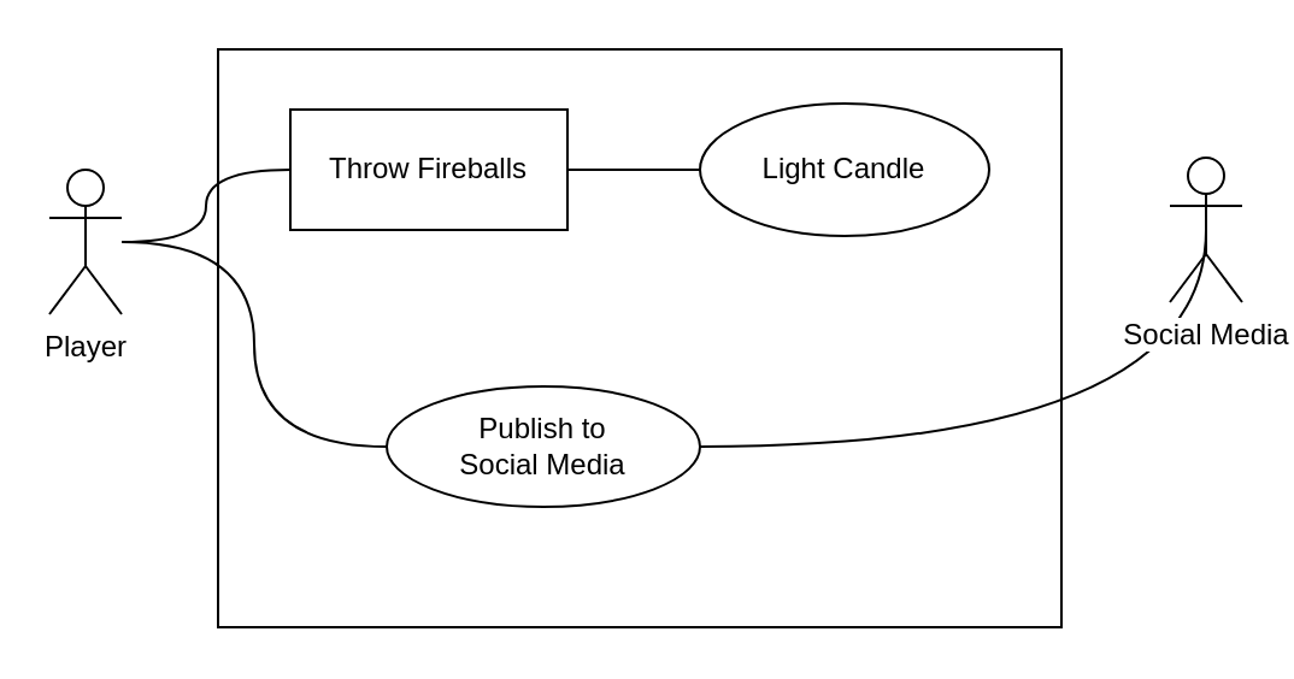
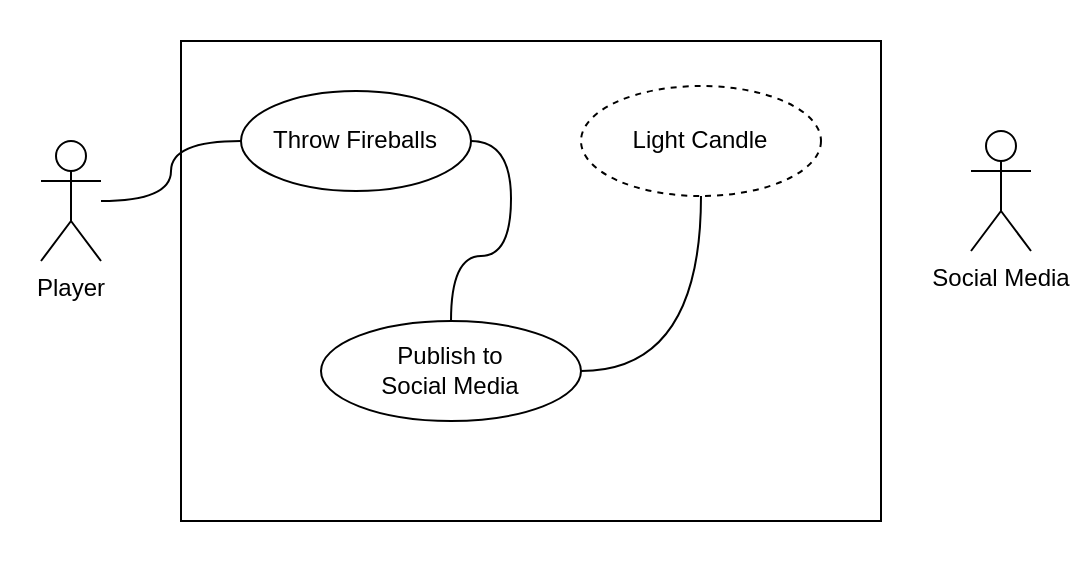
- <mxCell id="8" value="Throw Fireballs" style="whiteSpace=wrap;html=1;fillColor=none;rounded=0;" parent="1" vertex="1"><mxGeometry x="120" y="45" width="115" height="50" as="geometry" /></mxCell>
+ <mxCell id="8" value="Throw Fireballs" style="ellipse;whiteSpace=wrap;html=1;fillColor=none;" parent="1" vertex="1"><mxGeometry x="120" y="45" width="115" height="50" as="geometry" /></mxCell>
- <mxCell id="7" style="edgeStyle=orthogonalEdgeStyle;curved=1;rounded=0;orthogonalLoop=1;jettySize=auto;html=1;exitX=1;exitY=0.5;exitDx=0;exitDy=0;entryX=0;entryY=0.5;entryDx=0;entryDy=0;endArrow=none;endFill=0;" parent="1" source="8" target="9" edge="1"><mxGeometry relative="1" as="geometry" /></mxCell>
+ <mxCell id="7" style="edgeStyle=orthogonalEdgeStyle;curved=1;rounded=0;orthogonalLoop=1;jettySize=auto;html=1;exitX=1;exitY=0.5;exitDx=0;exitDy=0;endArrow=none;endFill=0;" parent="1" source="8" target="11" edge="1"><mxGeometry relative="1" as="geometry" /></mxCell>
- <mxCell id="9" value="Light Candle" style="ellipse;whiteSpace=wrap;html=1;fillColor=none;" parent="1" vertex="1"><mxGeometry x="290" y="42.5" width="120" height="55" as="geometry" /></mxCell>
+ <mxCell id="9" value="Light Candle" style="ellipse;whiteSpace=wrap;html=1;fillColor=none;dashed=1;" parent="1" vertex="1"><mxGeometry x="290" y="42.5" width="120" height="55" as="geometry" /></mxCell>
- <mxCell id="5" style="edgeStyle=orthogonalEdgeStyle;curved=1;rounded=0;orthogonalLoop=1;jettySize=auto;html=1;entryX=0;entryY=0.5;entryDx=0;entryDy=0;endArrow=none;endFill=0;" parent="1" source="6" target="11" edge="1"><mxGeometry relative="1" as="geometry" /></mxCell>
- <mxCell id="10" style="edgeStyle=orthogonalEdgeStyle;curved=1;rounded=0;orthogonalLoop=1;jettySize=auto;html=1;exitX=1;exitY=0.5;exitDx=0;exitDy=0;entryX=0.5;entryY=0.5;entryDx=0;entryDy=0;entryPerimeter=0;endArrow=none;endFill=0;" parent="1" source="11" target="12" edge="1"><mxGeometry relative="1" as="geometry" /></mxCell>
+ <mxCell id="10" style="edgeStyle=orthogonalEdgeStyle;curved=1;rounded=0;orthogonalLoop=1;jettySize=auto;html=1;exitX=1;exitY=0.5;exitDx=0;exitDy=0;endArrow=none;endFill=0;" parent="1" source="11" target="9" edge="1"><mxGeometry relative="1" as="geometry" /></mxCell>
